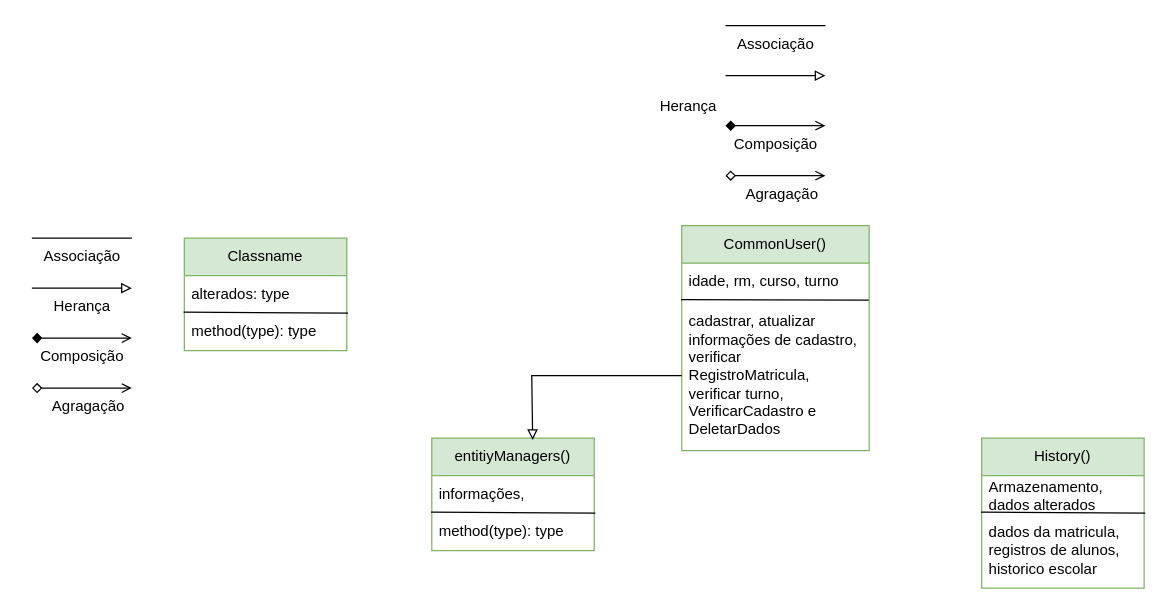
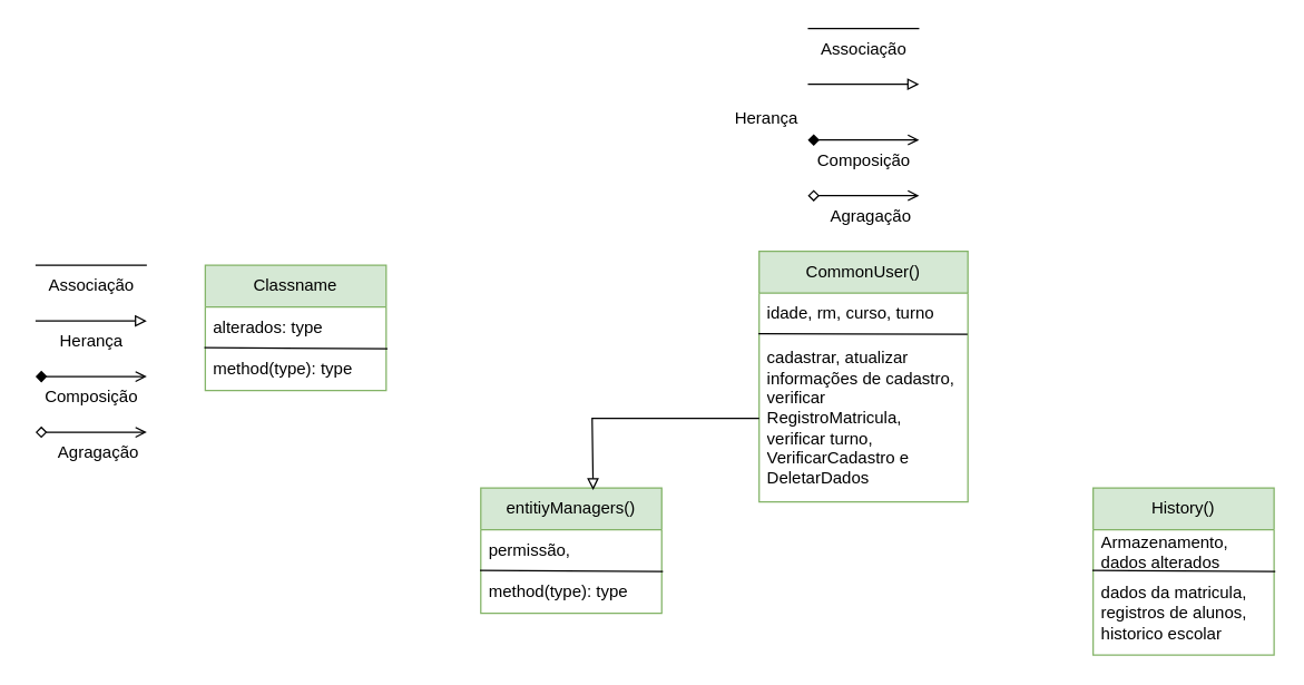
- <mxCell id="15" value="informações," style="text;align=left;verticalAlign=middle;spacingLeft=4;spacingRight=4;overflow=hidden;points=[[0,0.5],[1,0.5]];portConstraint=eastwest;rotatable=0;whiteSpace=wrap;html=1;strokeWidth=4;perimeterSpacing=1;" vertex="1" parent="14"><mxGeometry y="30" width="130" height="30" as="geometry" /></mxCell>
+ <mxCell id="15" value="permissão," style="text;align=left;verticalAlign=middle;spacingLeft=4;spacingRight=4;overflow=hidden;points=[[0,0.5],[1,0.5]];portConstraint=eastwest;rotatable=0;whiteSpace=wrap;html=1;strokeWidth=4;perimeterSpacing=1;" vertex="1" parent="14"><mxGeometry y="30" width="130" height="30" as="geometry" /></mxCell>
